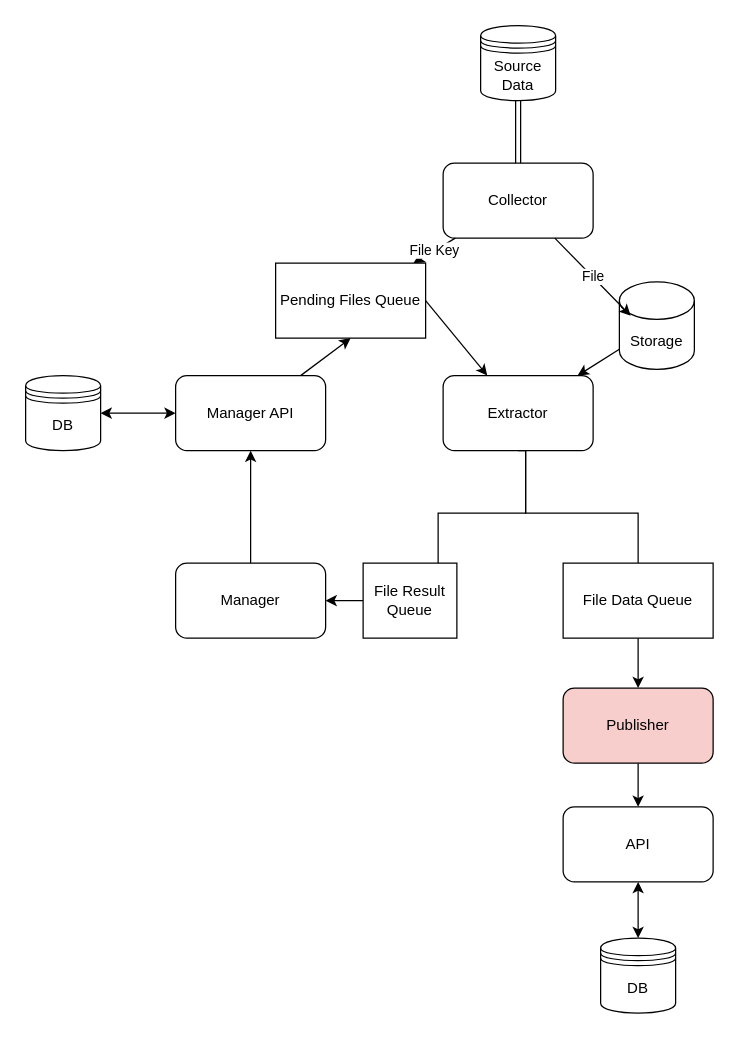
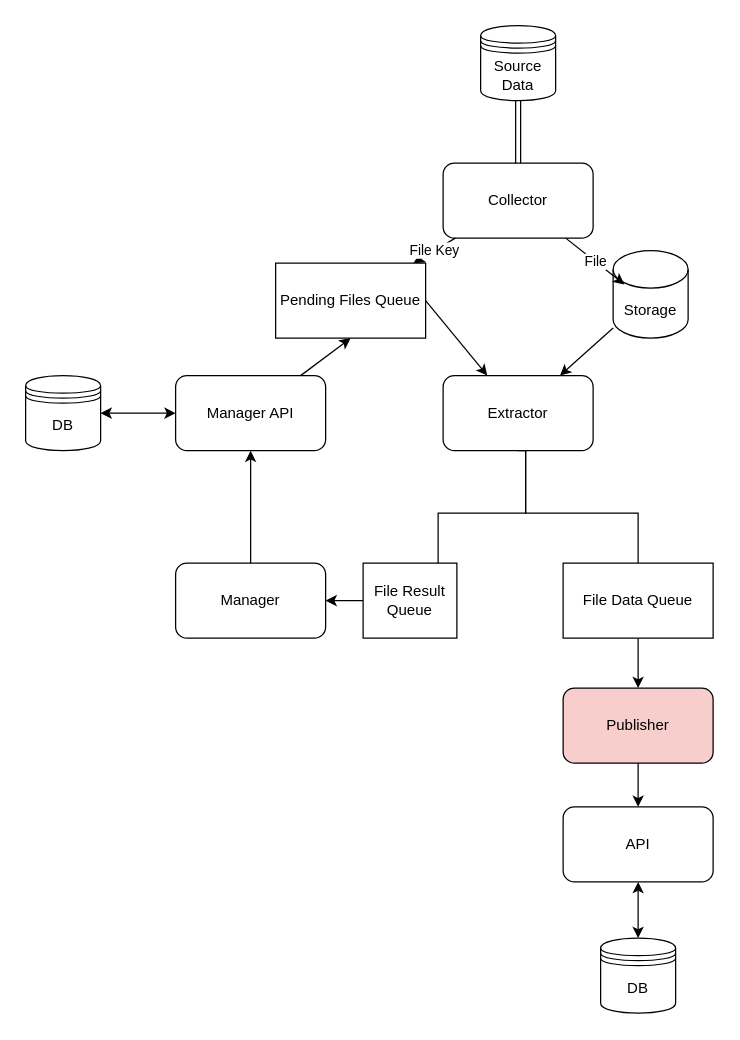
- <mxCell id="11" value="Storage" style="shape=cylinder3;whiteSpace=wrap;html=1;boundedLbl=1;backgroundOutline=1;size=15;" parent="1" vertex="1"><mxGeometry x="495" y="225" width="60" height="70" as="geometry" /></mxCell>
+ <mxCell id="11" value="Storage" style="shape=cylinder3;whiteSpace=wrap;html=1;boundedLbl=1;backgroundOutline=1;size=15;" parent="1" vertex="1"><mxGeometry x="490" y="200" width="60" height="70" as="geometry" /></mxCell>
